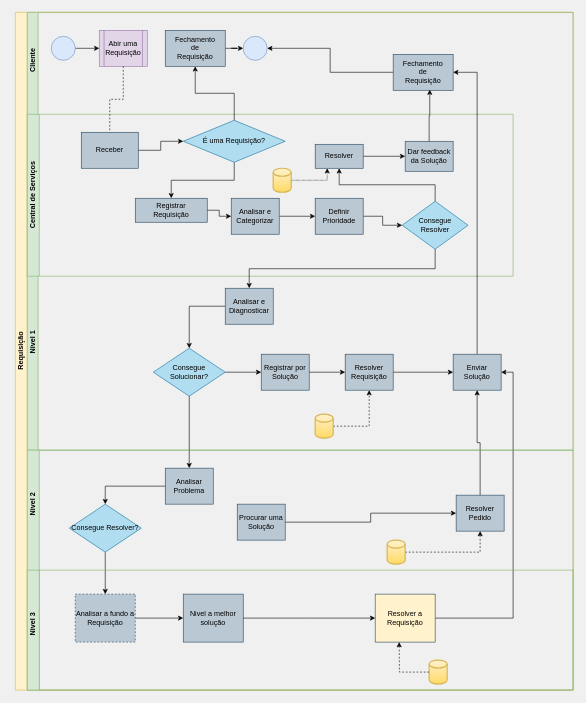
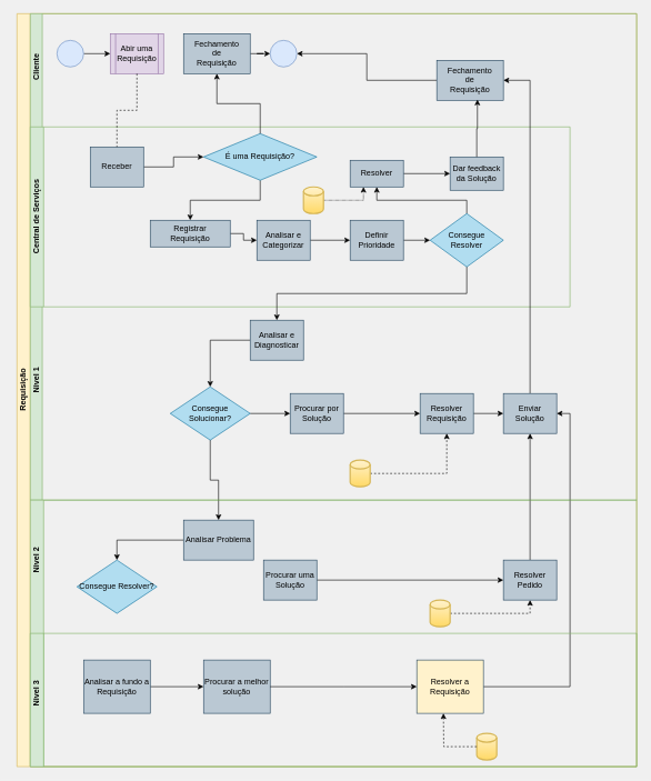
- <mxCell id="12" value="Receber" style="rounded=0;whiteSpace=wrap;html=1;fontFamily=Helvetica;fontSize=12;align=center;fillColor=#bac8d3;strokeColor=#23445d;" parent="10" vertex="1"><mxGeometry x="90" y="30" width="95" height="60" as="geometry" /></mxCell>
+ <mxCell id="12" value="Receber" style="rounded=0;whiteSpace=wrap;html=1;fontFamily=Helvetica;fontSize=12;align=center;fillColor=#bac8d3;strokeColor=#23445d;" parent="10" vertex="1"><mxGeometry x="90" y="30" width="80" height="60" as="geometry" /></mxCell>
- <mxCell id="22" value="Consegue&lt;br&gt;&lt;div&gt;Resolver&lt;/div&gt;" style="rhombus;whiteSpace=wrap;html=1;fontFamily=Helvetica;fillColor=#b1ddf0;strokeColor=#10739e;" parent="10" vertex="1"><mxGeometry x="625" y="145" width="110" height="80" as="geometry" /></mxCell>
+ <mxCell id="22" value="Consegue&lt;br&gt;&lt;div&gt;Resolver&lt;/div&gt;" style="rhombus;whiteSpace=wrap;html=1;fontFamily=Helvetica;fillColor=#b1ddf0;strokeColor=#10739e;" parent="10" vertex="1"><mxGeometry x="600" y="130" width="110" height="80" as="geometry" /></mxCell>
- <mxCell id="40" value="Registrar por Solução" style="rounded=0;whiteSpace=wrap;html=1;fontFamily=Helvetica;fontSize=12;align=center;fillColor=#bac8d3;strokeColor=#23445d;" parent="3" vertex="1"><mxGeometry x="390" y="570" width="80" height="60" as="geometry" /></mxCell>
+ <mxCell id="40" value="Procurar por Solução" style="rounded=0;whiteSpace=wrap;html=1;fontFamily=Helvetica;fontSize=12;align=center;fillColor=#bac8d3;strokeColor=#23445d;" parent="3" vertex="1"><mxGeometry x="390" y="570" width="80" height="60" as="geometry" /></mxCell>
- <mxCell id="43" value="Resolver Requisição" style="rounded=0;whiteSpace=wrap;html=1;fontFamily=Helvetica;fontSize=12;align=center;fillColor=#bac8d3;strokeColor=#23445d;" parent="3" vertex="1"><mxGeometry x="530" y="570" width="80" height="60" as="geometry" /></mxCell>
+ <mxCell id="43" value="Resolver Requisição" style="rounded=0;whiteSpace=wrap;html=1;fontFamily=Helvetica;fontSize=12;align=center;fillColor=#bac8d3;strokeColor=#23445d;" parent="3" vertex="1"><mxGeometry x="585" y="570" width="80" height="60" as="geometry" /></mxCell>
- <mxCell id="54" value="&lt;div&gt;Analisar Problema&lt;/div&gt;" style="rounded=0;whiteSpace=wrap;html=1;fontFamily=Helvetica;fontSize=12;align=center;fillColor=#bac8d3;strokeColor=#23445d;" parent="51" vertex="1"><mxGeometry x="230" y="30" width="80" height="60" as="geometry" /></mxCell>
+ <mxCell id="54" value="&lt;div&gt;Analisar Problema&lt;/div&gt;" style="rounded=0;whiteSpace=wrap;html=1;fontFamily=Helvetica;fontSize=12;align=center;fillColor=#bac8d3;strokeColor=#23445d;" parent="51" vertex="1"><mxGeometry x="230" y="30" width="105" height="60" as="geometry" /></mxCell>
- <mxCell id="59" value="&lt;div&gt;Resolver Pedido&lt;/div&gt;" style="rounded=0;whiteSpace=wrap;html=1;fontFamily=Helvetica;fontSize=12;align=center;fillColor=#bac8d3;strokeColor=#23445d;" parent="51" vertex="1"><mxGeometry x="715" y="75" width="80" height="60" as="geometry" /></mxCell>
+ <mxCell id="59" value="&lt;div&gt;Resolver Pedido&lt;/div&gt;" style="rounded=0;whiteSpace=wrap;html=1;fontFamily=Helvetica;fontSize=12;align=center;fillColor=#bac8d3;strokeColor=#23445d;" parent="51" vertex="1"><mxGeometry x="710" y="90" width="80" height="60" as="geometry" /></mxCell>
- <mxCell id="55" style="edgeStyle=orthogonalEdgeStyle;rounded=0;orthogonalLoop=1;jettySize=auto;html=1;entryX=0.5;entryY=0;entryDx=0;entryDy=0;" parent="51" source="56" target="63" edge="1"><mxGeometry relative="1" as="geometry" /></mxCell>
- <mxCell id="63" value="Analisar a fundo a Requisição" style="rounded=0;whiteSpace=wrap;html=1;fontFamily=Helvetica;fontSize=12;align=center;fillColor=#bac8d3;strokeColor=#23445d;dashed=1;" parent="51" vertex="1"><mxGeometry x="80" y="240" width="100" height="80" as="geometry" /></mxCell>
+ <mxCell id="63" value="Analisar a fundo a Requisição" style="rounded=0;whiteSpace=wrap;html=1;fontFamily=Helvetica;fontSize=12;align=center;fillColor=#bac8d3;strokeColor=#23445d;" parent="51" vertex="1"><mxGeometry x="80" y="240" width="100" height="80" as="geometry" /></mxCell>
- <mxCell id="64" value="&lt;div&gt;Nivel a melhor solução&lt;/div&gt;" style="rounded=0;whiteSpace=wrap;html=1;fontFamily=Helvetica;fontSize=12;align=center;fillColor=#bac8d3;strokeColor=#23445d;" parent="51" vertex="1"><mxGeometry x="260" y="240" width="100" height="80" as="geometry" /></mxCell>
+ <mxCell id="64" value="&lt;div&gt;Procurar a melhor solução&lt;/div&gt;" style="rounded=0;whiteSpace=wrap;html=1;fontFamily=Helvetica;fontSize=12;align=center;fillColor=#bac8d3;strokeColor=#23445d;" parent="51" vertex="1"><mxGeometry x="260" y="240" width="100" height="80" as="geometry" /></mxCell>
